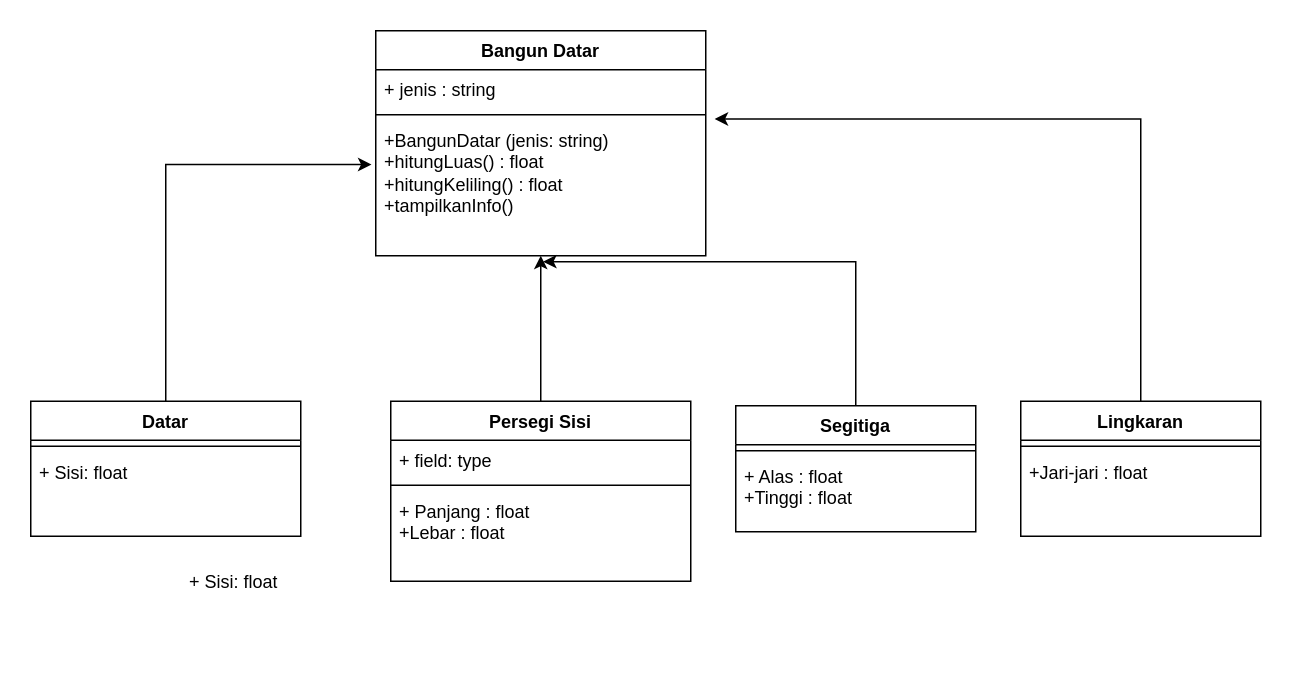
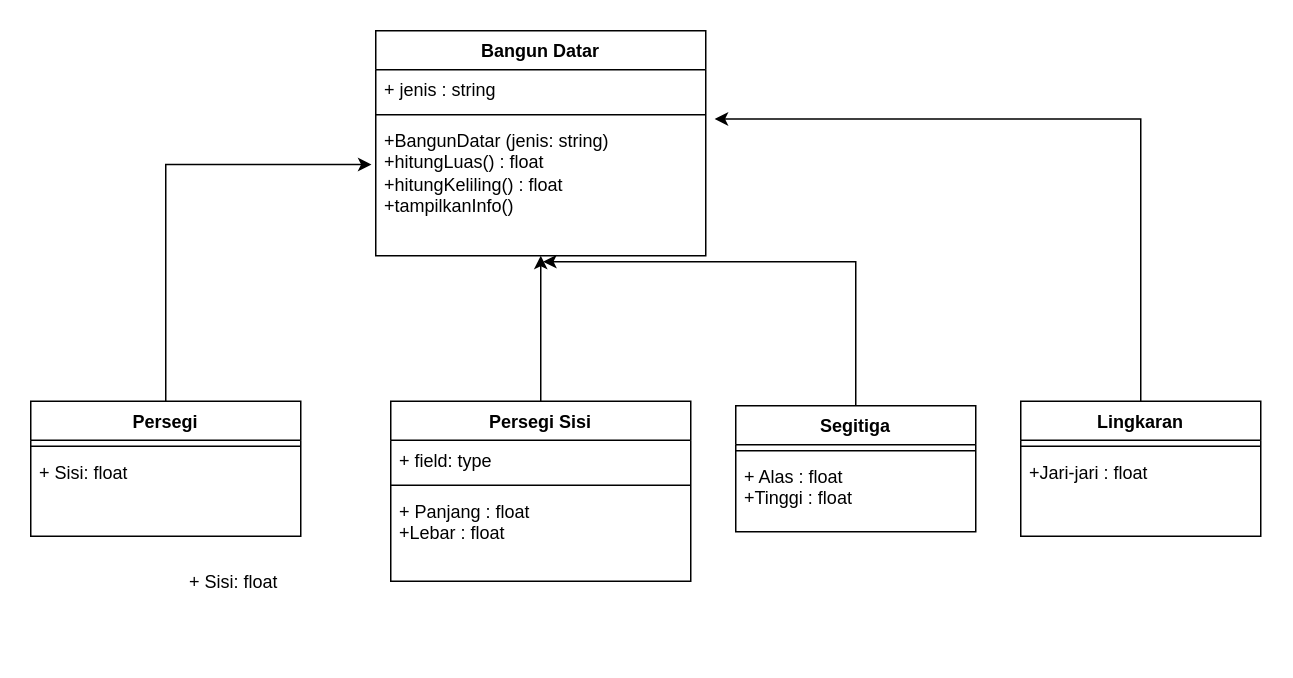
- <mxCell id="6" value="Datar" style="swimlane;fontStyle=1;align=center;verticalAlign=top;childLayout=stackLayout;horizontal=1;startSize=26;horizontalStack=0;resizeParent=1;resizeParentMax=0;resizeLast=0;collapsible=1;marginBottom=0;whiteSpace=wrap;html=1;" vertex="1" parent="1"><mxGeometry x="20" y="267" width="180" height="90" as="geometry" /></mxCell>
+ <mxCell id="6" value="Persegi" style="swimlane;fontStyle=1;align=center;verticalAlign=top;childLayout=stackLayout;horizontal=1;startSize=26;horizontalStack=0;resizeParent=1;resizeParentMax=0;resizeLast=0;collapsible=1;marginBottom=0;whiteSpace=wrap;html=1;" vertex="1" parent="1"><mxGeometry x="20" y="267" width="180" height="90" as="geometry" /></mxCell>
